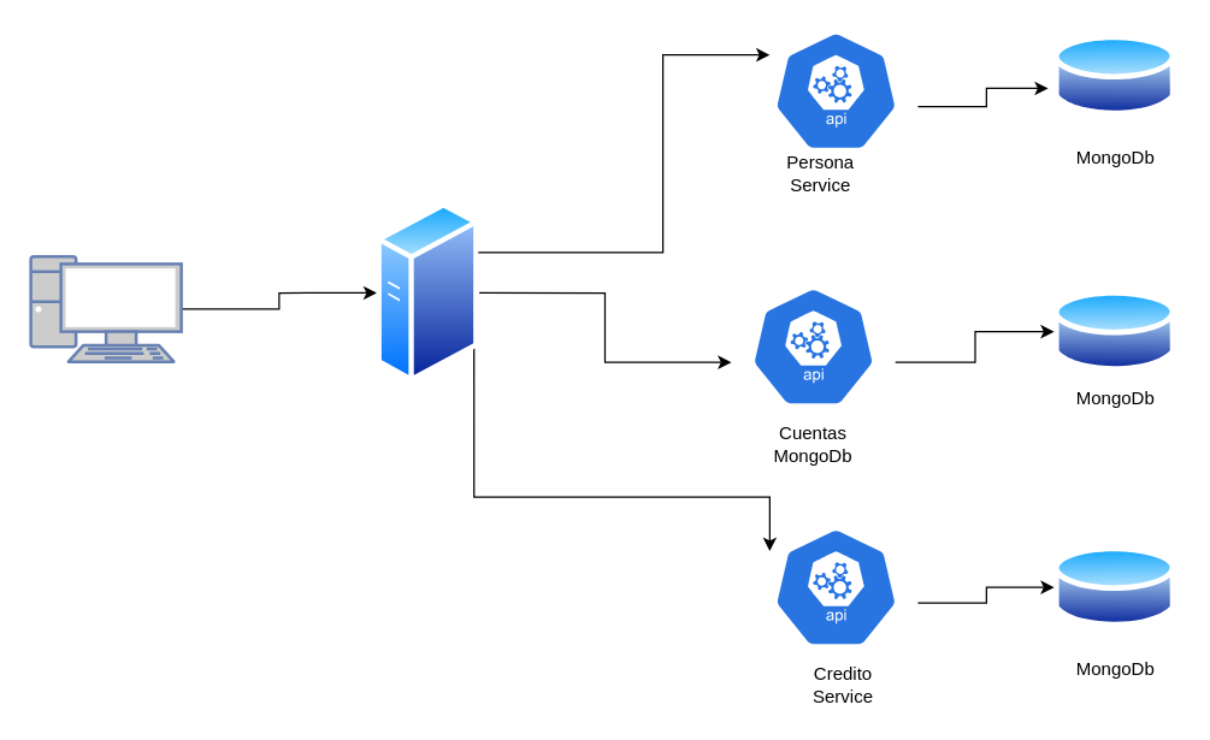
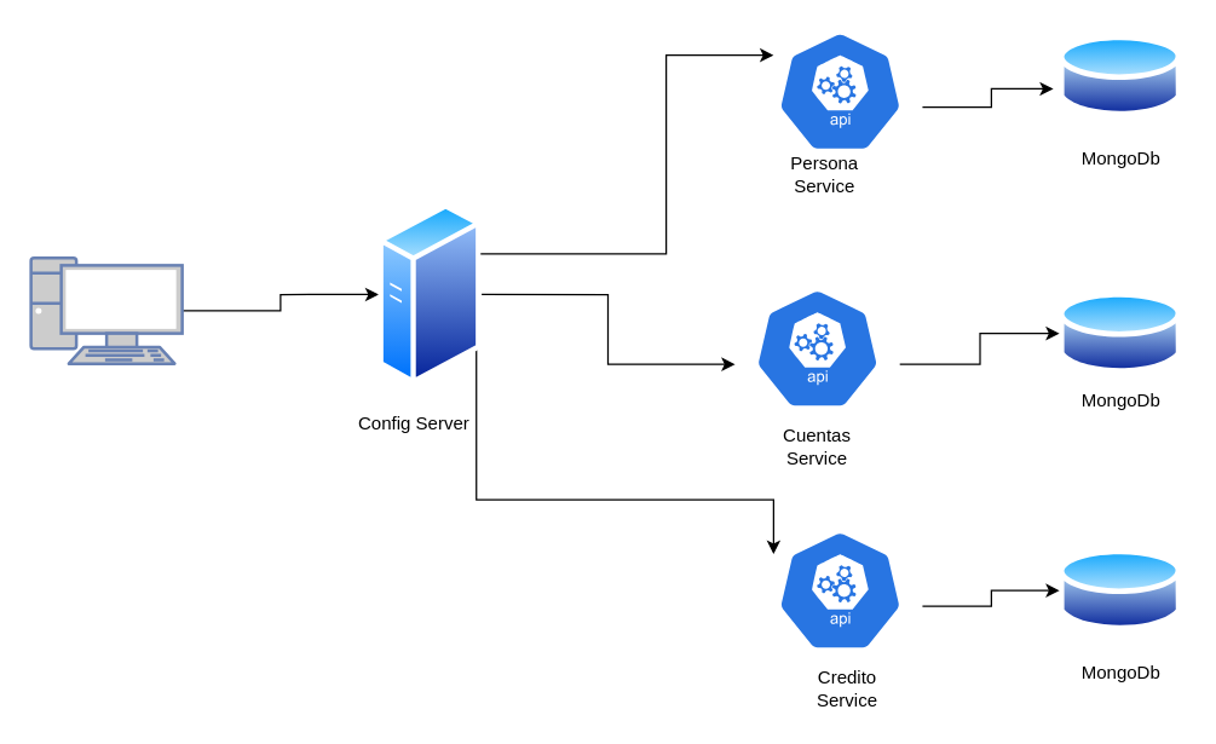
+ <mxCell id="24" value="Config Server" style="text;html=1;align=center;verticalAlign=middle;resizable=0;points=[];autosize=1;strokeColor=none;fillColor=none;" vertex="1" parent="1"><mxGeometry x="228" y="270" width="90" height="20" as="geometry" /></mxCell>
- <mxCell id="15" value="Cuentas&lt;br&gt;MongoDb" style="text;html=1;strokeColor=none;fillColor=none;align=center;verticalAlign=middle;whiteSpace=wrap;rounded=0;" vertex="1" parent="1"><mxGeometry x="510" y="280" width="60" height="30" as="geometry" /></mxCell>
+ <mxCell id="15" value="Cuentas&lt;br&gt;Service" style="text;html=1;strokeColor=none;fillColor=none;align=center;verticalAlign=middle;whiteSpace=wrap;rounded=0;" vertex="1" parent="1"><mxGeometry x="510" y="280" width="60" height="30" as="geometry" /></mxCell>
